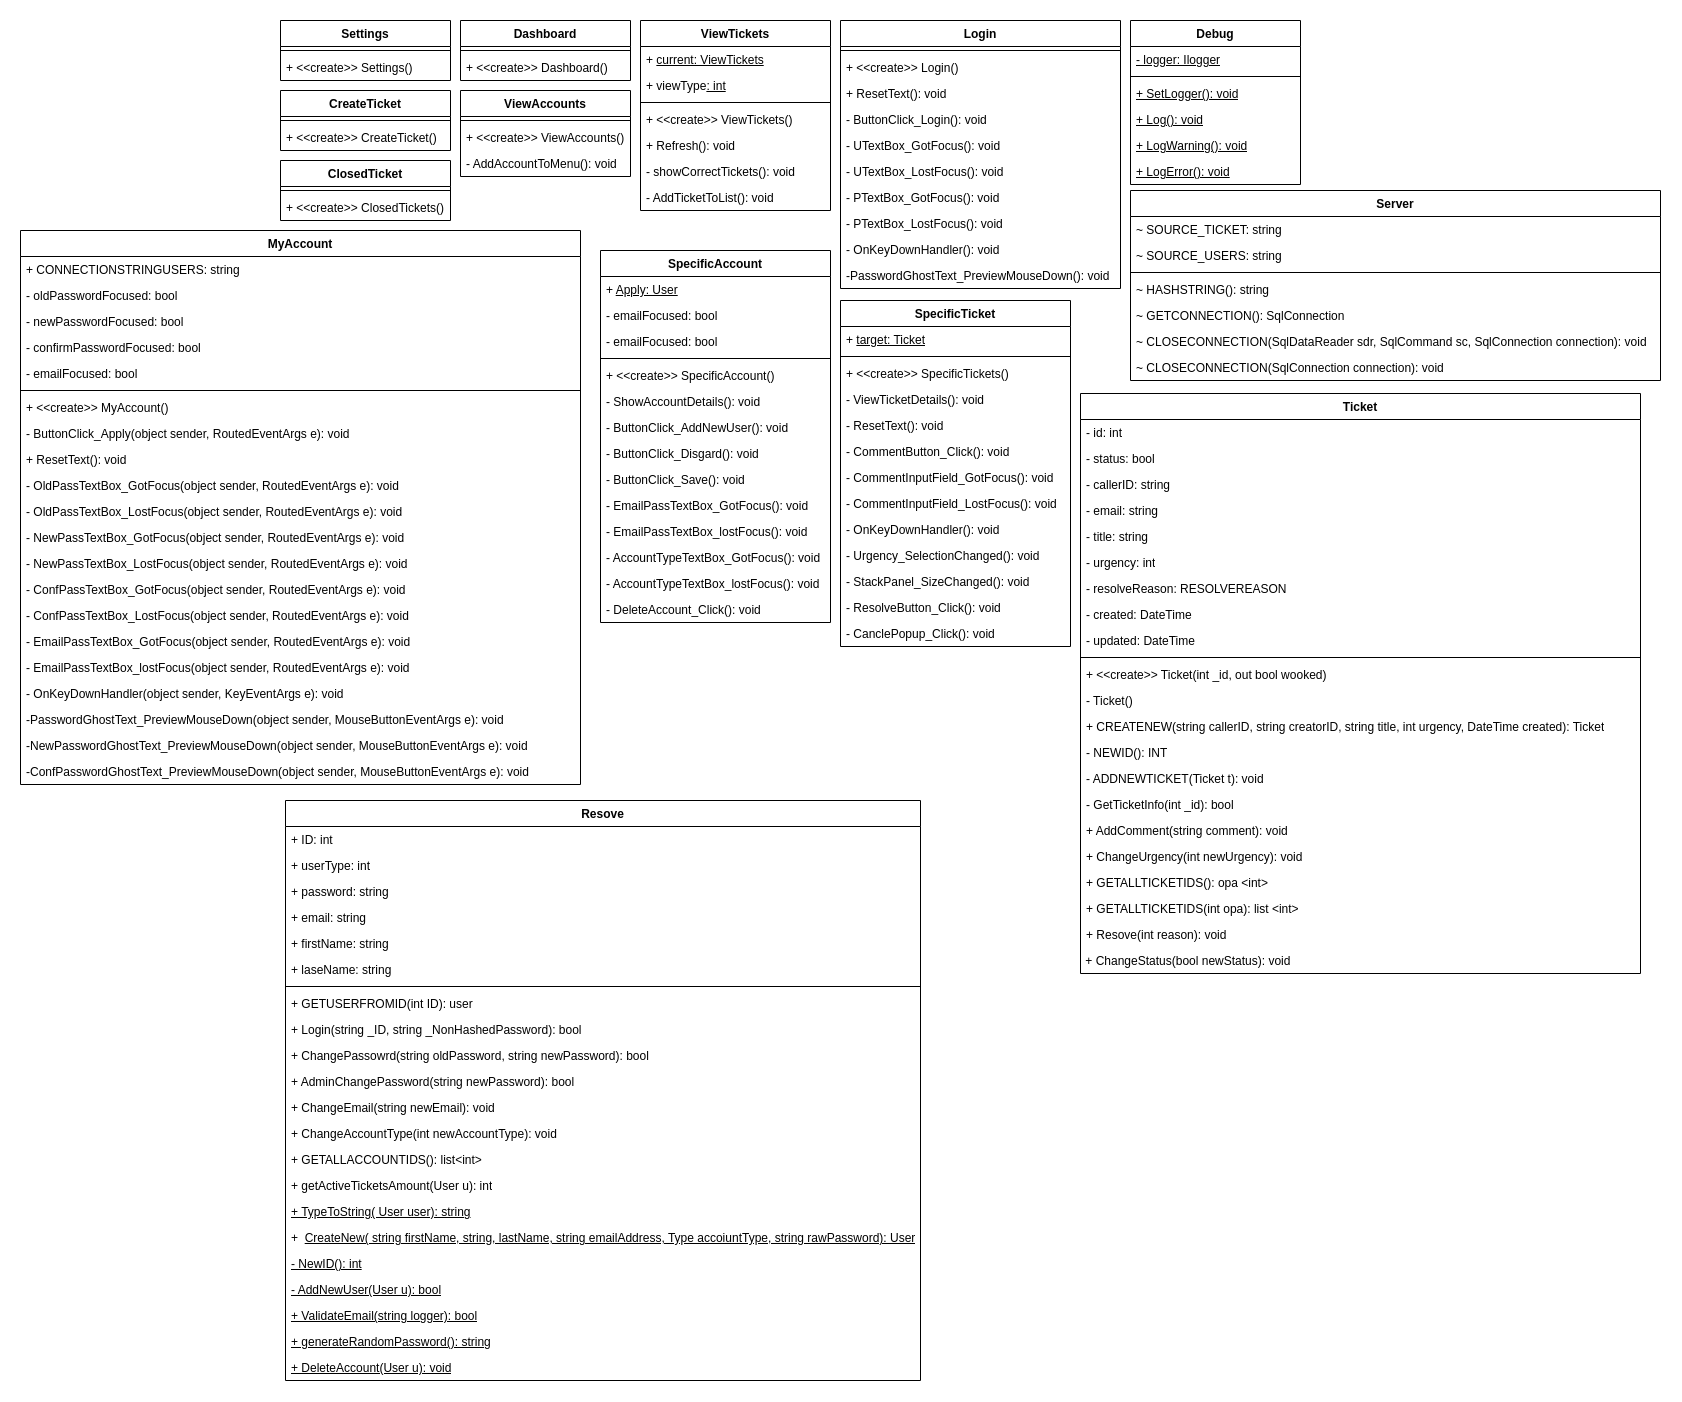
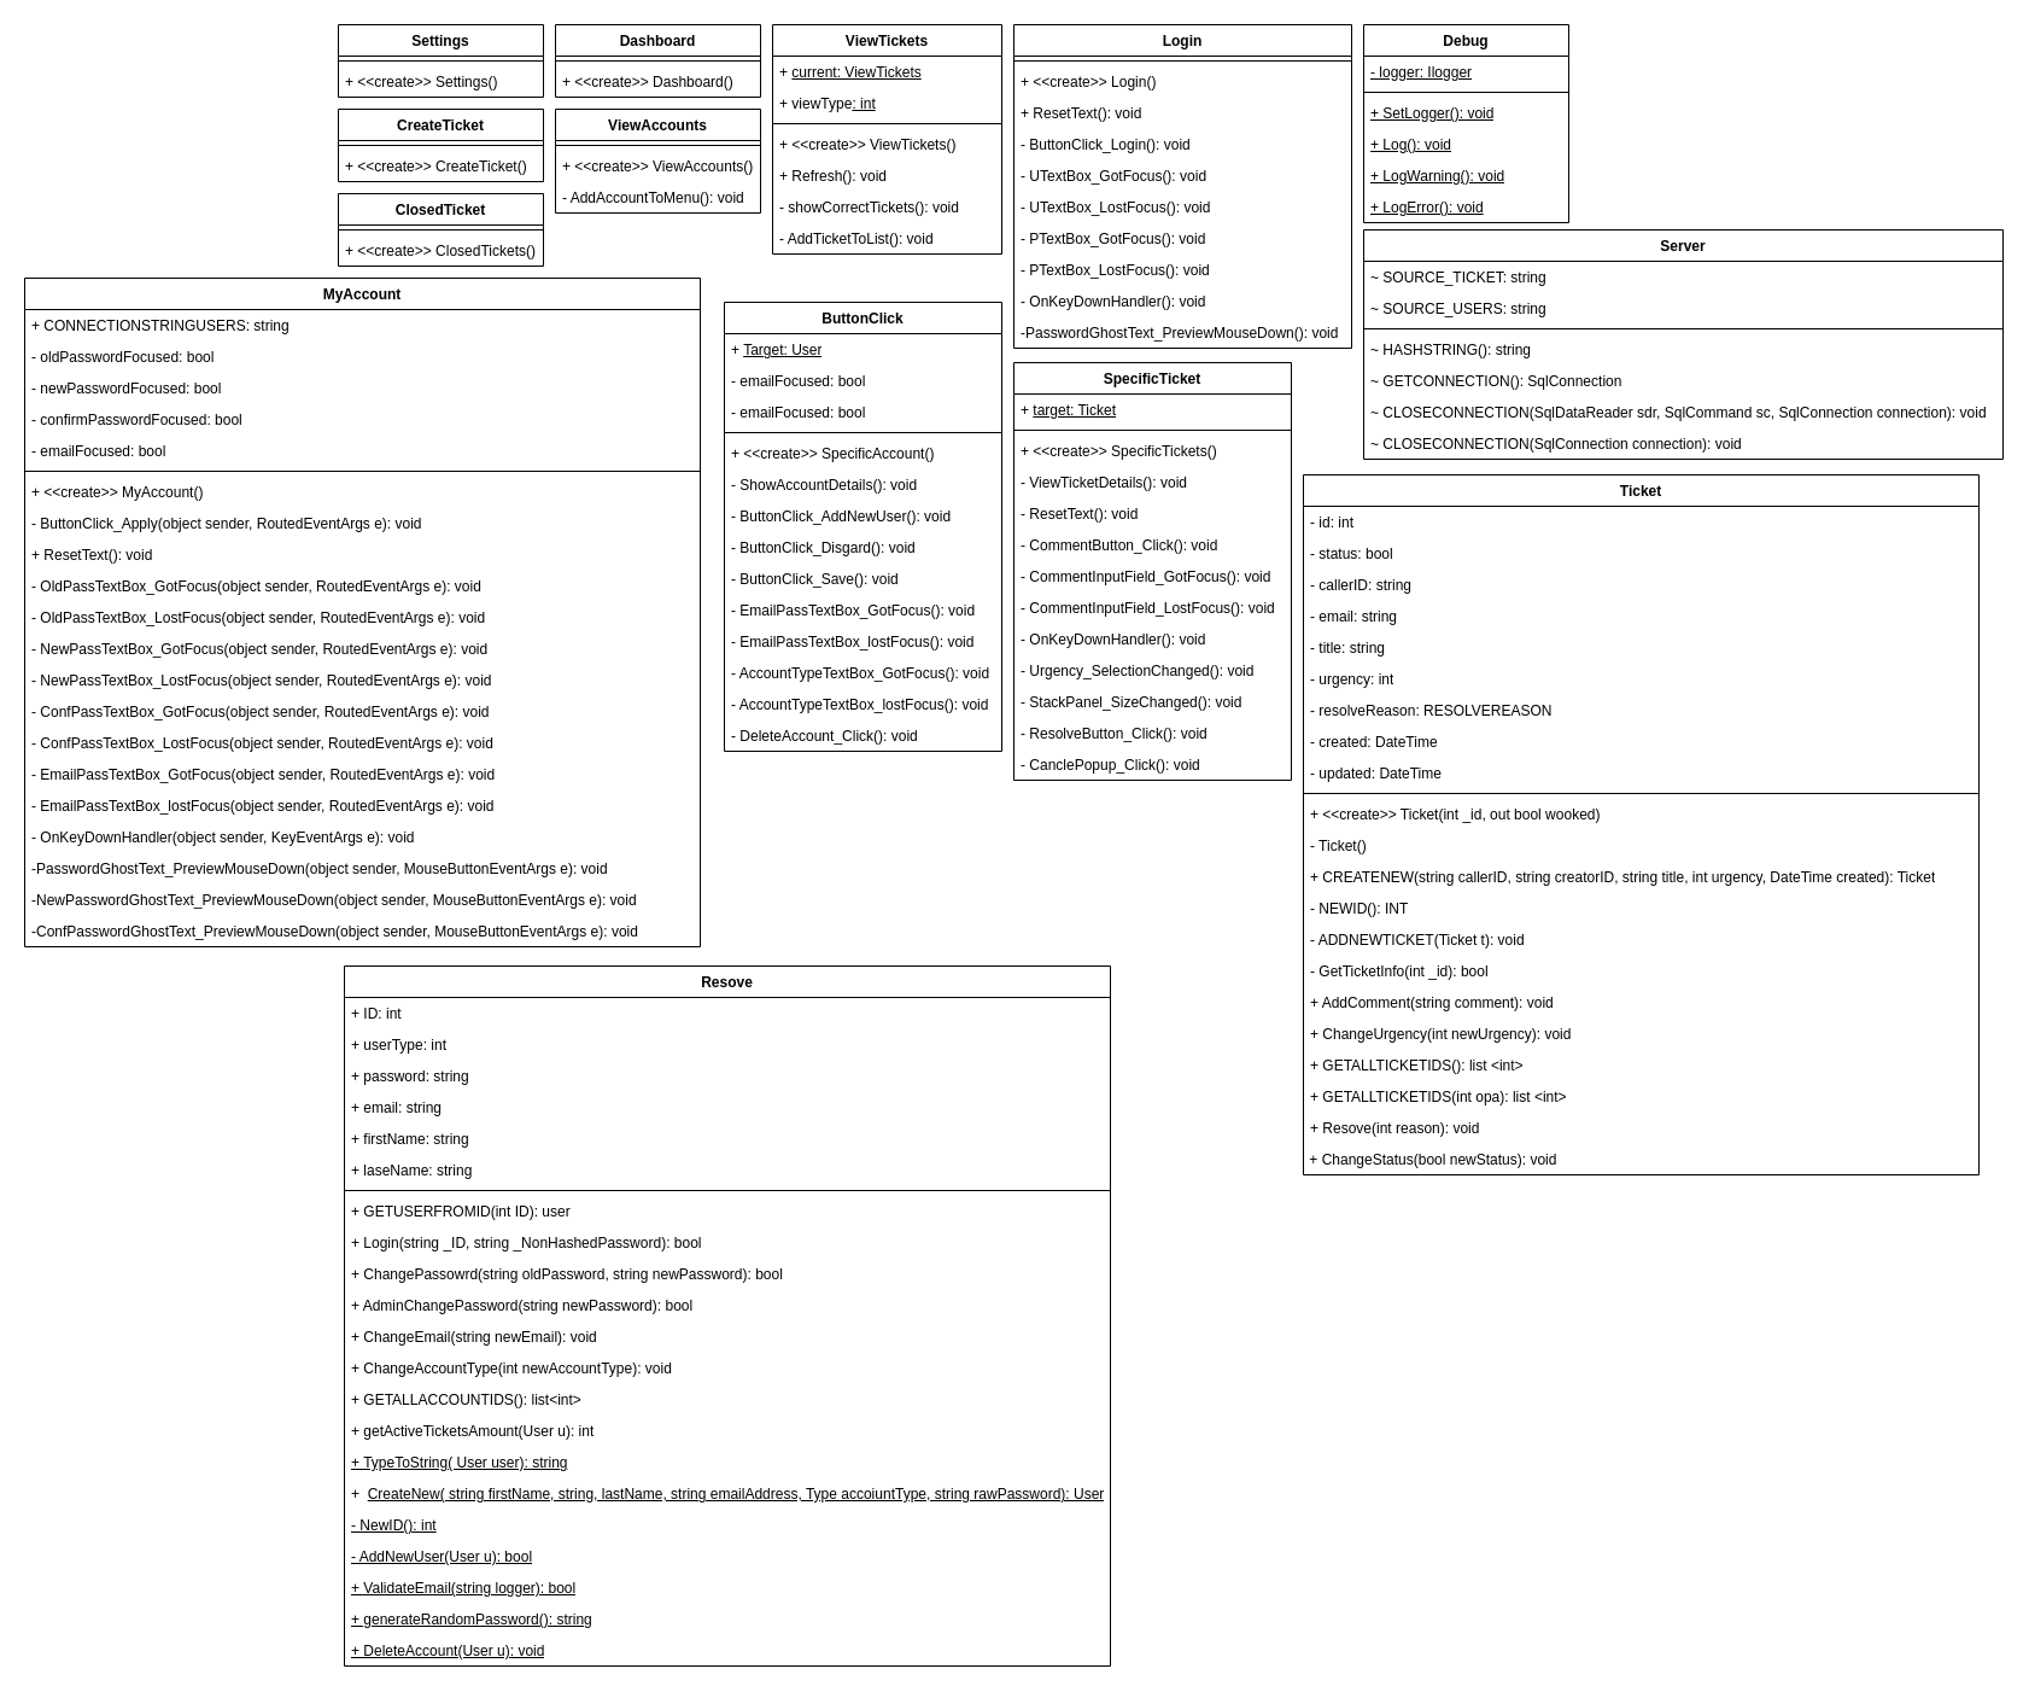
- <mxCell id="47" value="SpecificAccount" style="swimlane;fontStyle=1;align=center;verticalAlign=top;childLayout=stackLayout;horizontal=1;startSize=26;horizontalStack=0;resizeParent=1;resizeParentMax=0;resizeLast=0;collapsible=1;marginBottom=0;whiteSpace=wrap;html=1;" parent="1" vertex="1"><mxGeometry x="600" y="250" width="230" height="372" as="geometry" /></mxCell>
+ <mxCell id="47" value="ButtonClick" style="swimlane;fontStyle=1;align=center;verticalAlign=top;childLayout=stackLayout;horizontal=1;startSize=26;horizontalStack=0;resizeParent=1;resizeParentMax=0;resizeLast=0;collapsible=1;marginBottom=0;whiteSpace=wrap;html=1;" parent="1" vertex="1"><mxGeometry x="600" y="250" width="230" height="372" as="geometry" /></mxCell>
- <mxCell id="48" value="+ &lt;u&gt;Apply: User&lt;/u&gt;" style="text;strokeColor=none;fillColor=none;align=left;verticalAlign=top;spacingLeft=4;spacingRight=4;overflow=hidden;rotatable=0;points=[[0,0.5],[1,0.5]];portConstraint=eastwest;whiteSpace=wrap;html=1;" parent="47" vertex="1"><mxGeometry y="26" width="230" height="26" as="geometry" /></mxCell>
+ <mxCell id="48" value="+ &lt;u&gt;Target: User&lt;/u&gt;" style="text;strokeColor=none;fillColor=none;align=left;verticalAlign=top;spacingLeft=4;spacingRight=4;overflow=hidden;rotatable=0;points=[[0,0.5],[1,0.5]];portConstraint=eastwest;whiteSpace=wrap;html=1;" parent="47" vertex="1"><mxGeometry y="26" width="230" height="26" as="geometry" /></mxCell>
- <mxCell id="122" value="+ GETALLTICKETIDS(): opa &amp;lt;int&amp;gt;" style="text;strokeColor=none;fillColor=none;align=left;verticalAlign=top;spacingLeft=4;spacingRight=4;overflow=hidden;rotatable=0;points=[[0,0.5],[1,0.5]];portConstraint=eastwest;whiteSpace=wrap;html=1;" vertex="1" parent="103"><mxGeometry y="476" width="560" height="26" as="geometry" /></mxCell>
+ <mxCell id="122" value="+ GETALLTICKETIDS(): list &amp;lt;int&amp;gt;" style="text;strokeColor=none;fillColor=none;align=left;verticalAlign=top;spacingLeft=4;spacingRight=4;overflow=hidden;rotatable=0;points=[[0,0.5],[1,0.5]];portConstraint=eastwest;whiteSpace=wrap;html=1;" vertex="1" parent="103"><mxGeometry y="476" width="560" height="26" as="geometry" /></mxCell>
